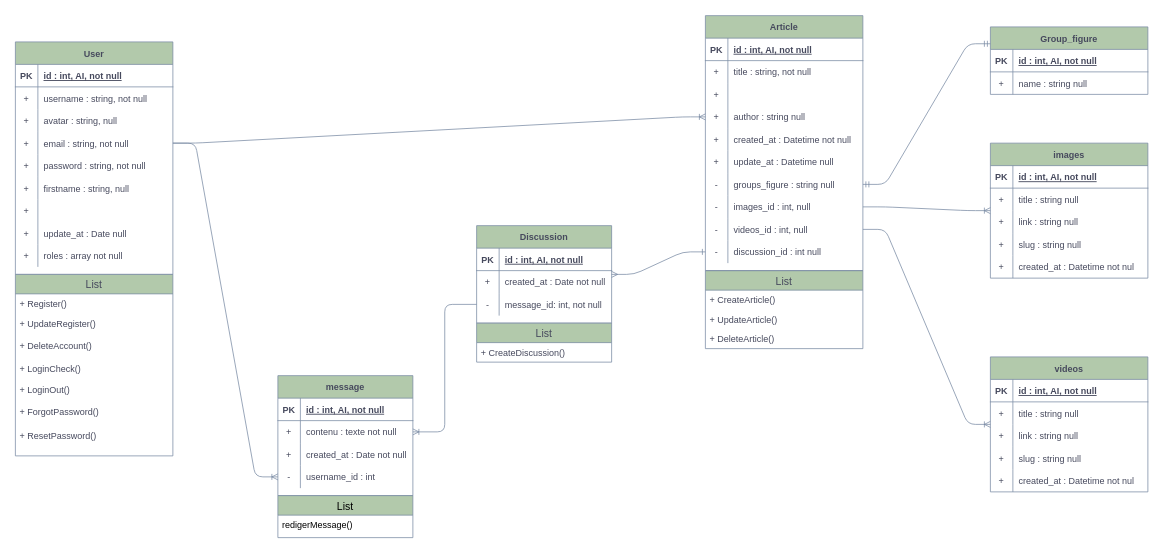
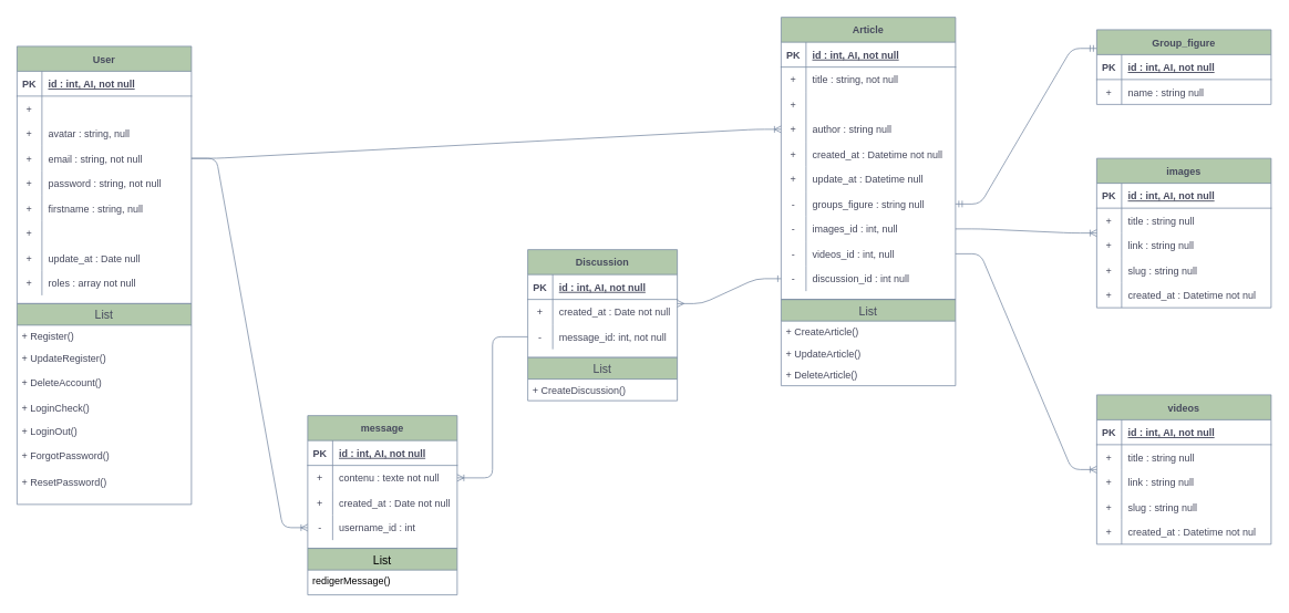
- <mxCell id="8" value="username : string, not null" style="shape=partialRectangle;connectable=0;fillColor=none;top=0;left=0;bottom=0;right=0;align=left;spacingLeft=6;overflow=hidden;strokeColor=#788AA3;fontColor=#46495D;" parent="6" vertex="1"><mxGeometry x="30" width="180" height="30" as="geometry" /></mxCell>
